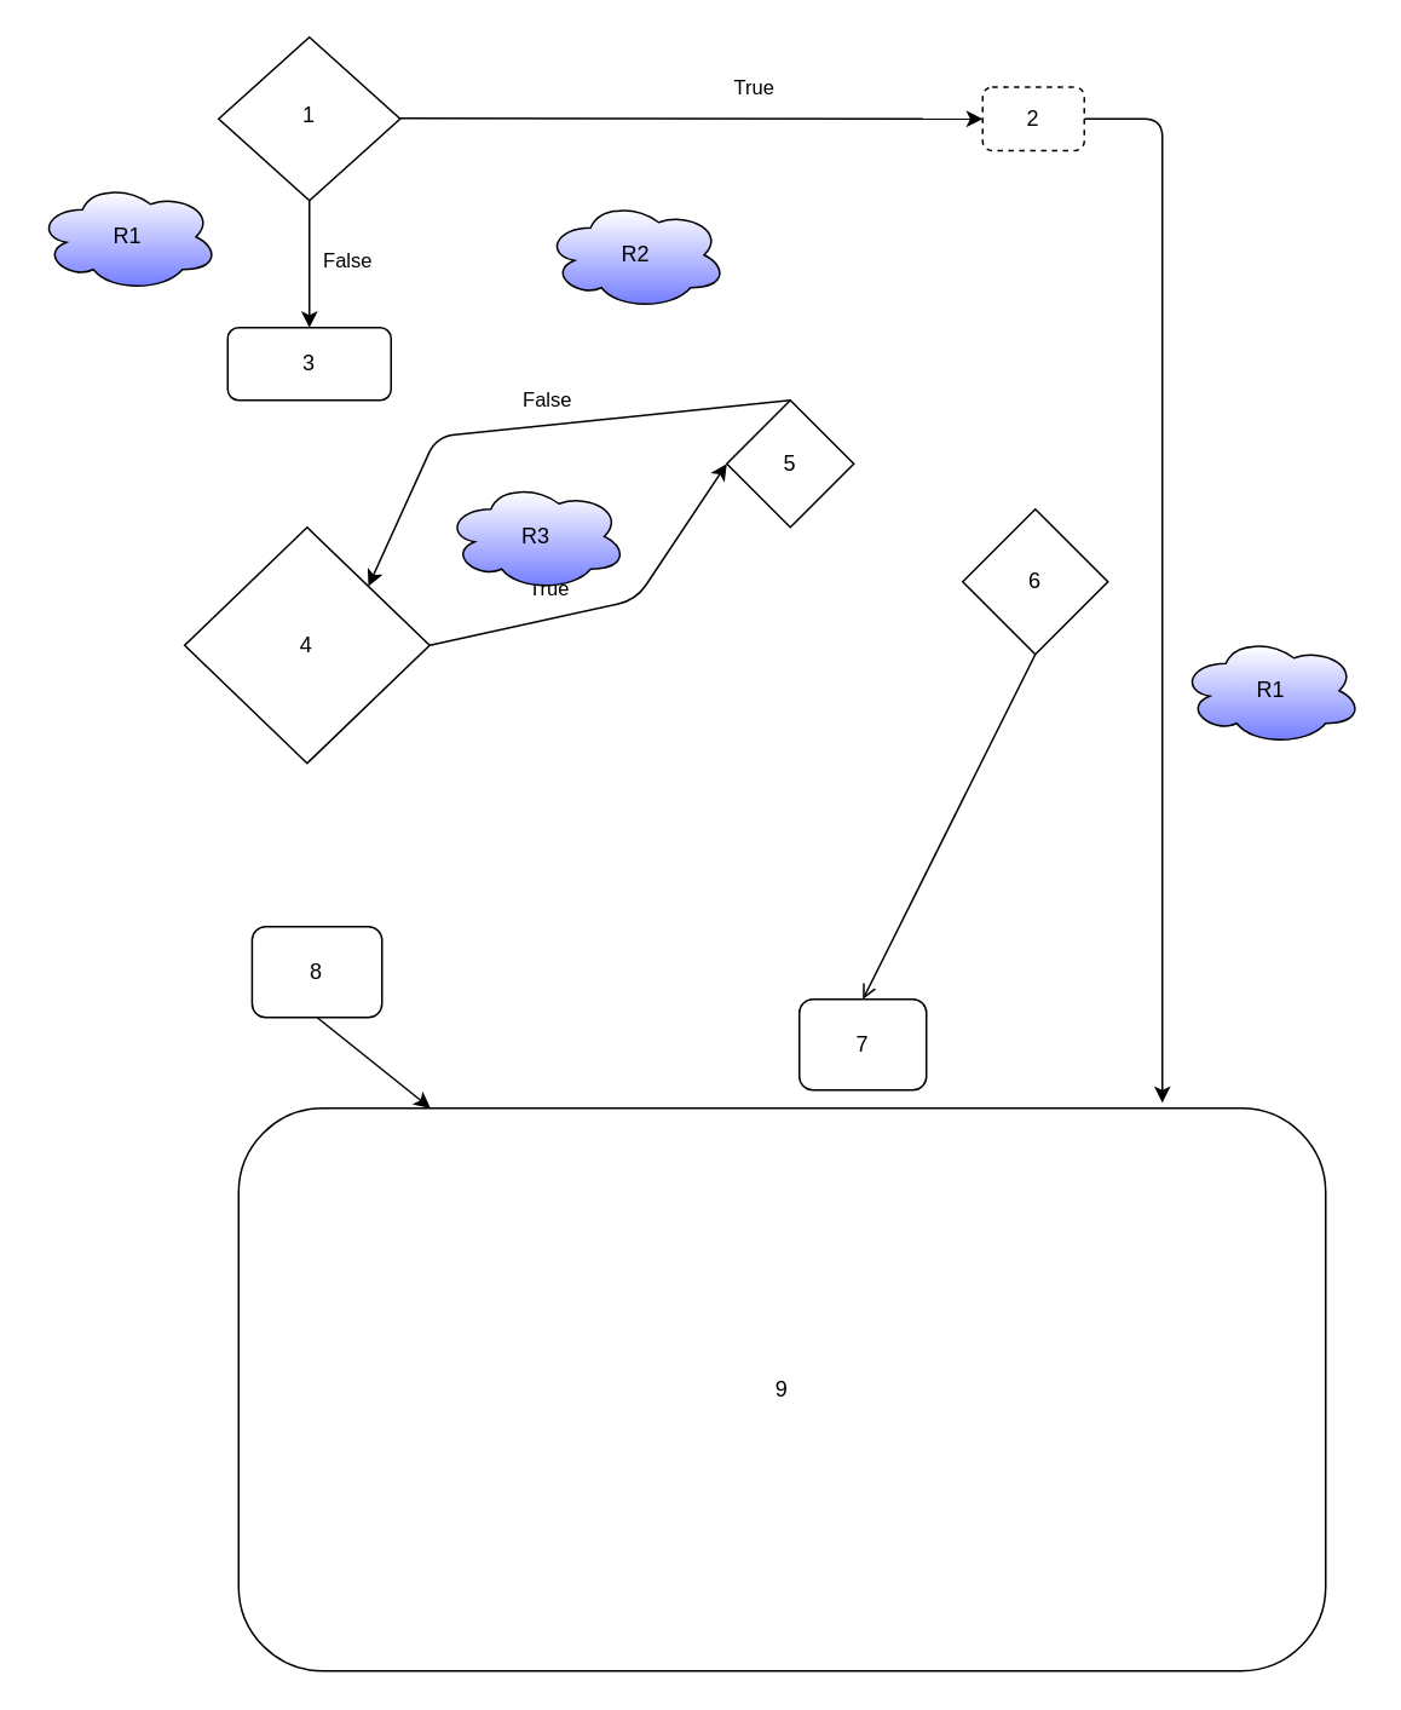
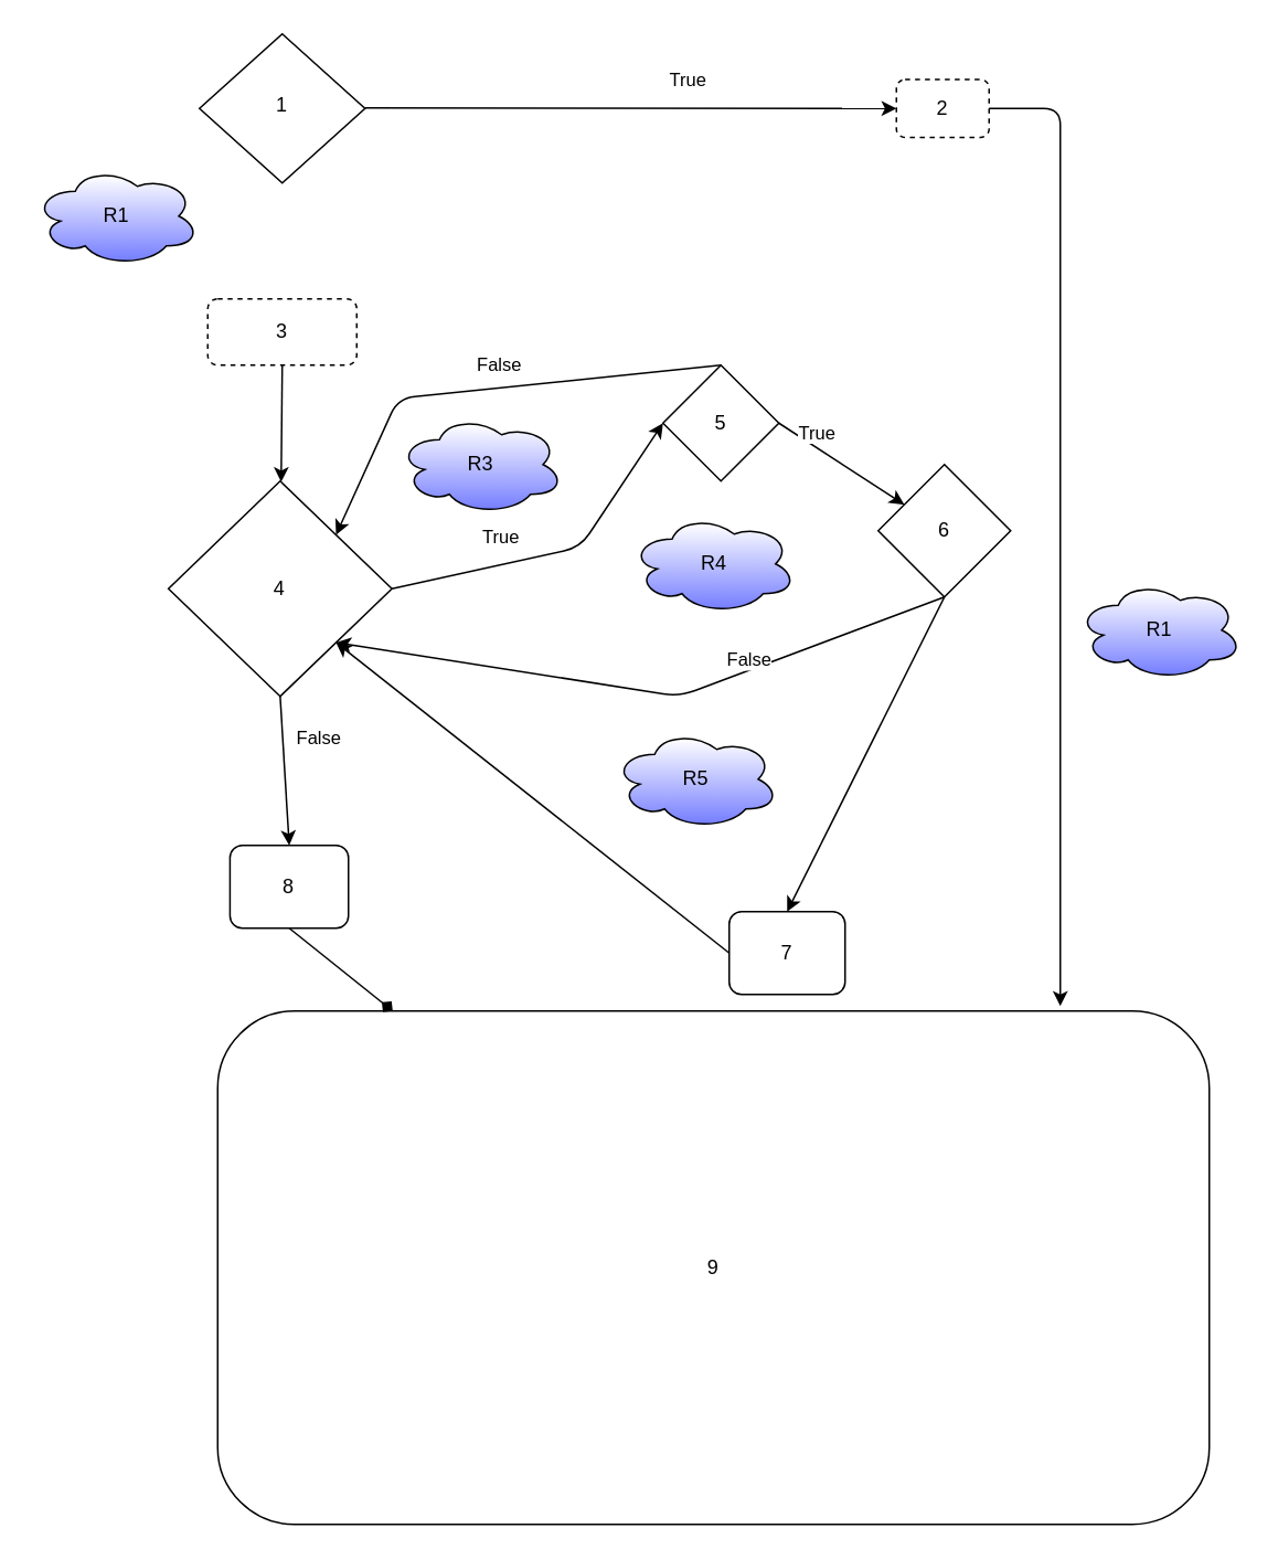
- <mxCell id="30" value="R2&lt;br&gt;" style="ellipse;shape=cloud;whiteSpace=wrap;html=1;gradientColor=#757EFF;" vertex="1" parent="1"><mxGeometry x="300" y="110" width="100" height="60" as="geometry" /></mxCell>
- <mxCell id="6" value="" style="endArrow=classic;html=1;exitX=0.5;exitY=1;exitDx=0;exitDy=0;entryX=0.5;entryY=0;entryDx=0;entryDy=0;" edge="1" parent="1" source="2" target="8"><mxGeometry width="50" height="50" relative="1" as="geometry"><mxPoint x="90" y="250" as="sourcePoint" /><mxPoint x="170" y="190" as="targetPoint" /></mxGeometry></mxCell>
- <mxCell id="7" value="False" style="edgeLabel;html=1;align=center;verticalAlign=middle;resizable=0;points=[];" vertex="1" connectable="0" parent="6"><mxGeometry x="-0.095" y="-1" relative="1" as="geometry"><mxPoint x="21" as="offset" /></mxGeometry></mxCell>
- <mxCell id="8" value="3&lt;br&gt;" style="rounded=1;whiteSpace=wrap;html=1;" vertex="1" parent="1"><mxGeometry x="125" y="180" width="90" height="40" as="geometry" /></mxCell>
+ <mxCell id="8" value="3&lt;br&gt;" style="rounded=1;whiteSpace=wrap;html=1;dashed=1;" vertex="1" parent="1"><mxGeometry x="125" y="180" width="90" height="40" as="geometry" /></mxCell>
+ <mxCell id="9" value="" style="endArrow=classic;html=1;exitX=0.5;exitY=1;exitDx=0;exitDy=0;" edge="1" parent="1" source="8" target="10"><mxGeometry width="50" height="50" relative="1" as="geometry"><mxPoint x="190" y="290" as="sourcePoint" /><mxPoint x="170" y="300" as="targetPoint" /></mxGeometry></mxCell>
+ <mxCell id="19" value="" style="endArrow=classic;html=1;exitX=1;exitY=0.5;exitDx=0;exitDy=0;" edge="1" parent="1" source="13" target="21"><mxGeometry width="50" height="50" relative="1" as="geometry"><mxPoint x="364" y="300" as="sourcePoint" /><mxPoint x="390" y="310" as="targetPoint" /></mxGeometry></mxCell>
+ <mxCell id="20" value="True&lt;br&gt;" style="edgeLabel;html=1;align=center;verticalAlign=middle;resizable=0;points=[];" vertex="1" connectable="0" parent="19"><mxGeometry x="-0.379" y="-1" relative="1" as="geometry"><mxPoint y="-11" as="offset" /></mxGeometry></mxCell>
- <mxCell id="32" value="R3" style="ellipse;shape=cloud;whiteSpace=wrap;html=1;gradientColor=#757EFF;" vertex="1" parent="1"><mxGeometry x="245" y="265" width="100" height="60" as="geometry" /></mxCell>
+ <mxCell id="32" value="R3" style="ellipse;shape=cloud;whiteSpace=wrap;html=1;gradientColor=#757EFF;" vertex="1" parent="1"><mxGeometry x="240" y="250" width="100" height="60" as="geometry" /></mxCell>
+ <mxCell id="33" value="R4" style="ellipse;shape=cloud;whiteSpace=wrap;html=1;gradientColor=#757EFF;" vertex="1" parent="1"><mxGeometry x="380.5" y="310" width="100" height="60" as="geometry" /></mxCell>
+ <mxCell id="24" value="" style="endArrow=classic;html=1;exitX=0.5;exitY=1;exitDx=0;exitDy=0;entryX=1;entryY=1;entryDx=0;entryDy=0;" edge="1" parent="1" source="21" target="10"><mxGeometry width="50" height="50" relative="1" as="geometry"><mxPoint x="370" y="250" as="sourcePoint" /><mxPoint x="270" y="240" as="targetPoint" /><Array as="points"><mxPoint x="410" y="420" /></Array></mxGeometry></mxCell>
+ <mxCell id="25" value="False&lt;br&gt;" style="edgeLabel;html=1;align=center;verticalAlign=middle;resizable=0;points=[];" vertex="1" connectable="0" parent="24"><mxGeometry x="-0.629" relative="1" as="geometry"><mxPoint x="-51.78" y="12.32" as="offset" /></mxGeometry></mxCell>
+ <mxCell id="14" value="" style="endArrow=classic;html=1;exitX=0.5;exitY=1;exitDx=0;exitDy=0;entryX=0.5;entryY=0;entryDx=0;entryDy=0;" edge="1" parent="1" source="10" target="16"><mxGeometry width="50" height="50" relative="1" as="geometry"><mxPoint x="230" y="410" as="sourcePoint" /><mxPoint x="167.5" y="380" as="targetPoint" /></mxGeometry></mxCell>
+ <mxCell id="15" value="False" style="edgeLabel;html=1;align=center;verticalAlign=middle;resizable=0;points=[];" vertex="1" connectable="0" parent="14"><mxGeometry x="-0.436" relative="1" as="geometry"><mxPoint x="20.91" as="offset" /></mxGeometry></mxCell>
+ <mxCell id="34" value="R5" style="ellipse;shape=cloud;whiteSpace=wrap;html=1;gradientColor=#757EFF;" vertex="1" parent="1"><mxGeometry x="370" y="440" width="100" height="60" as="geometry" /></mxCell>
+ <mxCell id="28" value="" style="endArrow=classic;html=1;exitX=0;exitY=0.5;exitDx=0;exitDy=0;entryX=1;entryY=1;entryDx=0;entryDy=0;" edge="1" parent="1" source="26" target="10"><mxGeometry width="50" height="50" relative="1" as="geometry"><mxPoint x="250" y="490" as="sourcePoint" /><mxPoint x="300" y="440" as="targetPoint" /></mxGeometry></mxCell>
- <mxCell id="27" value="" style="endArrow=open;html=1;exitX=0.5;exitY=1;exitDx=0;exitDy=0;entryX=0.5;entryY=0;entryDx=0;entryDy=0;" edge="1" parent="1" source="21" target="26"><mxGeometry width="50" height="50" relative="1" as="geometry"><mxPoint x="308" y="360" as="sourcePoint" /><mxPoint x="358" y="310" as="targetPoint" /></mxGeometry></mxCell>
+ <mxCell id="27" value="" style="endArrow=classic;html=1;exitX=0.5;exitY=1;exitDx=0;exitDy=0;entryX=0.5;entryY=0;entryDx=0;entryDy=0;" edge="1" parent="1" source="21" target="26"><mxGeometry width="50" height="50" relative="1" as="geometry"><mxPoint x="308" y="360" as="sourcePoint" /><mxPoint x="358" y="310" as="targetPoint" /></mxGeometry></mxCell>
- <mxCell id="18" value="" style="endArrow=classic;html=1;exitX=0.5;exitY=1;exitDx=0;exitDy=0;" edge="1" parent="1" source="16" target="17"><mxGeometry width="50" height="50" relative="1" as="geometry"><mxPoint x="220" y="440" as="sourcePoint" /><mxPoint x="270" y="390" as="targetPoint" /></mxGeometry></mxCell>
+ <mxCell id="18" value="" style="endArrow=diamond;html=1;exitX=0.5;exitY=1;exitDx=0;exitDy=0;" edge="1" parent="1" source="16" target="17"><mxGeometry width="50" height="50" relative="1" as="geometry"><mxPoint x="220" y="440" as="sourcePoint" /><mxPoint x="270" y="390" as="targetPoint" /></mxGeometry></mxCell>
